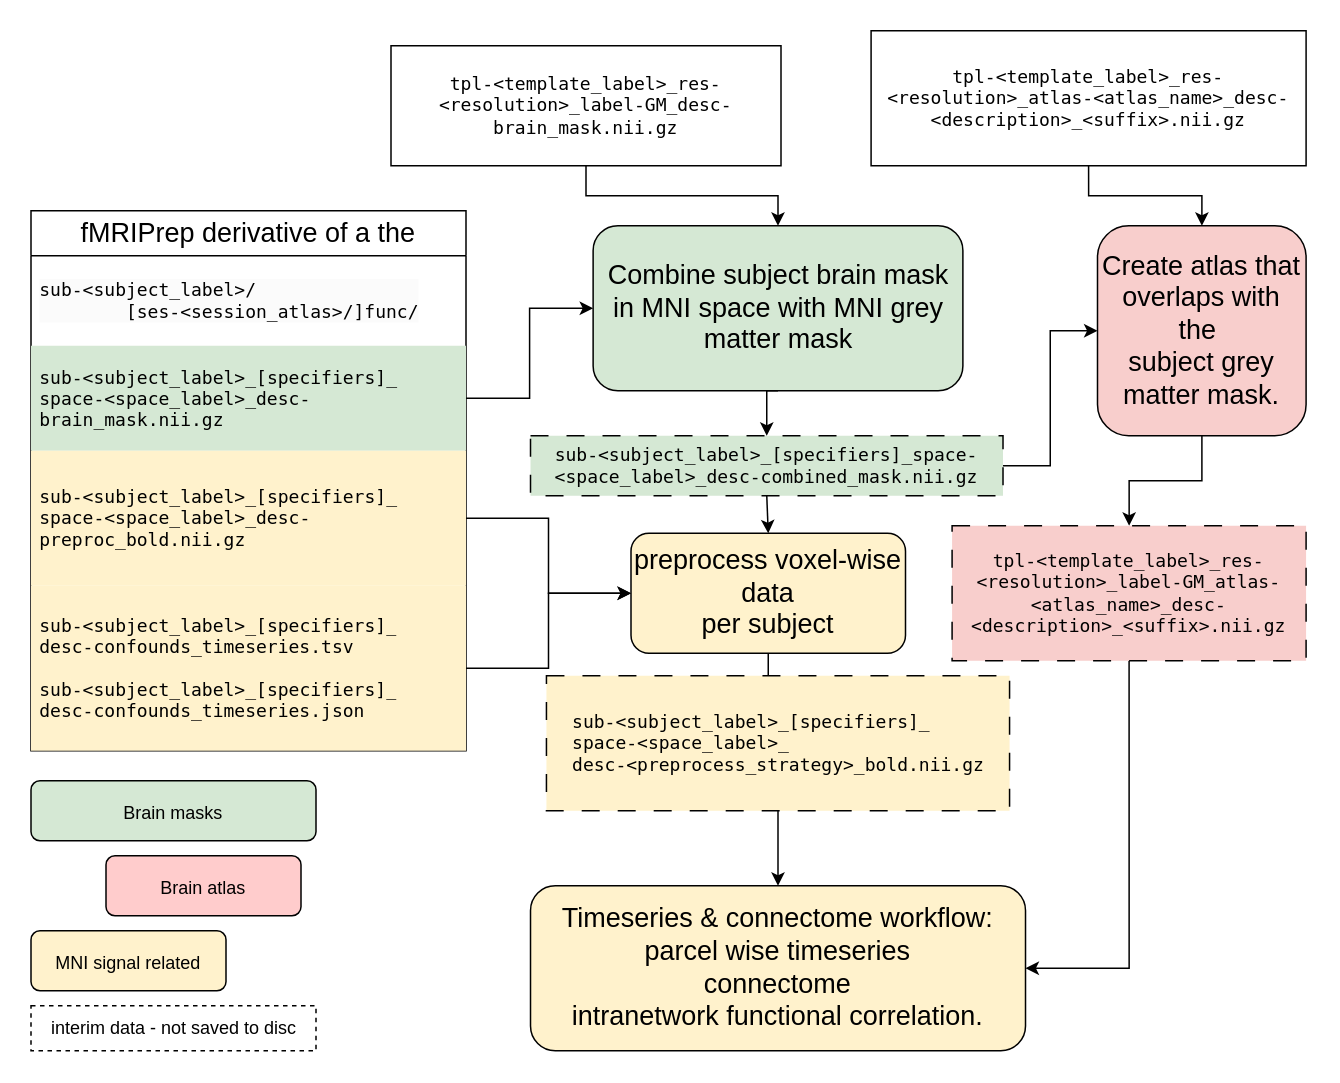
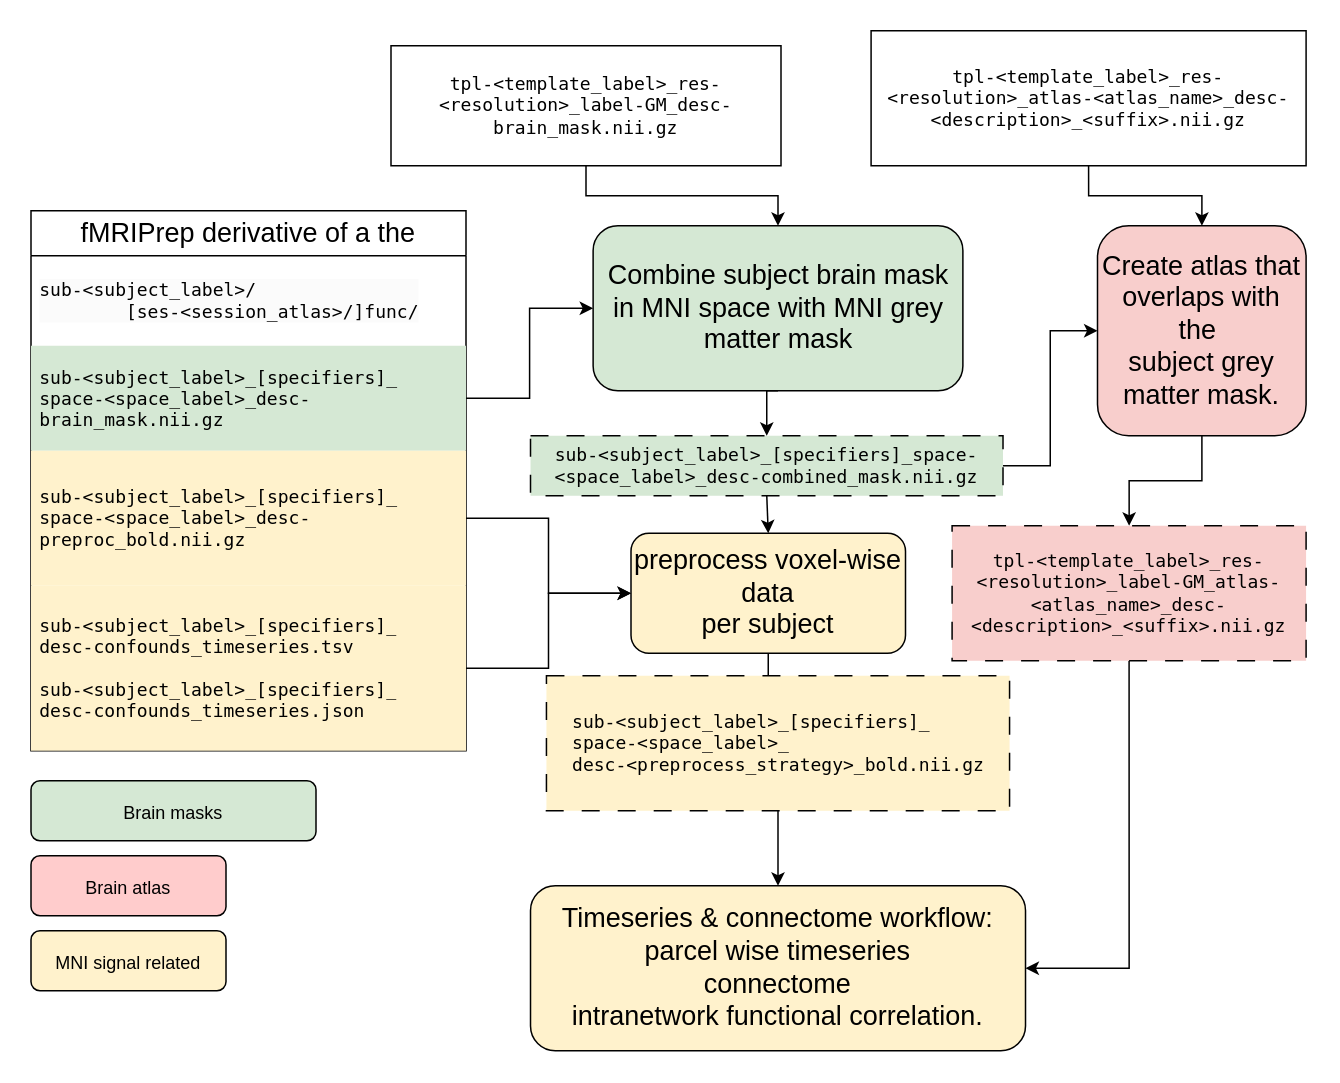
- <mxCell id="31" value="&lt;font style=&quot;font-size: 12px;&quot;&gt;Brain atlas&lt;/font&gt;" style="rounded=1;whiteSpace=wrap;html=1;fillColor=#FFCCCC;fontSize=18;" vertex="1" parent="1"><mxGeometry x="70" y="570" width="130" height="40" as="geometry" /></mxCell>
+ <mxCell id="31" value="&lt;font style=&quot;font-size: 12px;&quot;&gt;Brain atlas&lt;/font&gt;" style="rounded=1;whiteSpace=wrap;html=1;fillColor=#FFCCCC;fontSize=18;" vertex="1" parent="1"><mxGeometry y="570" width="130" height="40" as="geometry" x="20" /></mxCell>
- <mxCell id="28" value="interim data - not saved to disc" style="text;html=1;align=center;verticalAlign=middle;resizable=0;points=[];autosize=1;strokeColor=default;fillColor=none;labelBorderColor=none;dashed=1;" parent="1" vertex="1"><mxGeometry y="670" width="190" height="30" as="geometry" x="20" /></mxCell>
